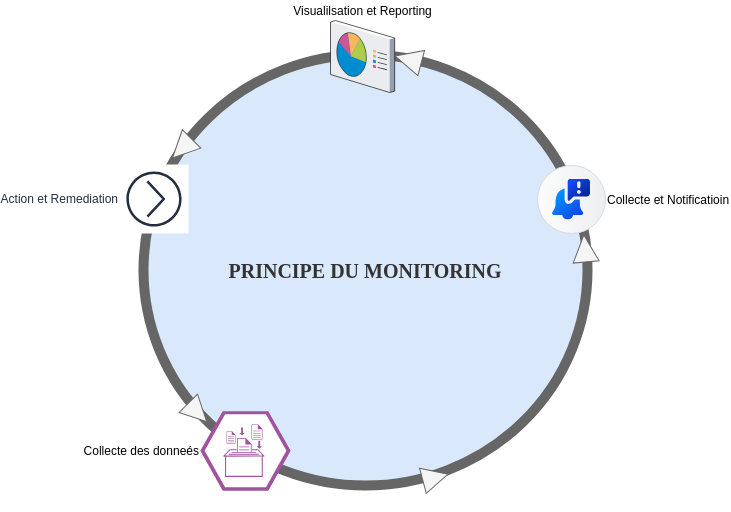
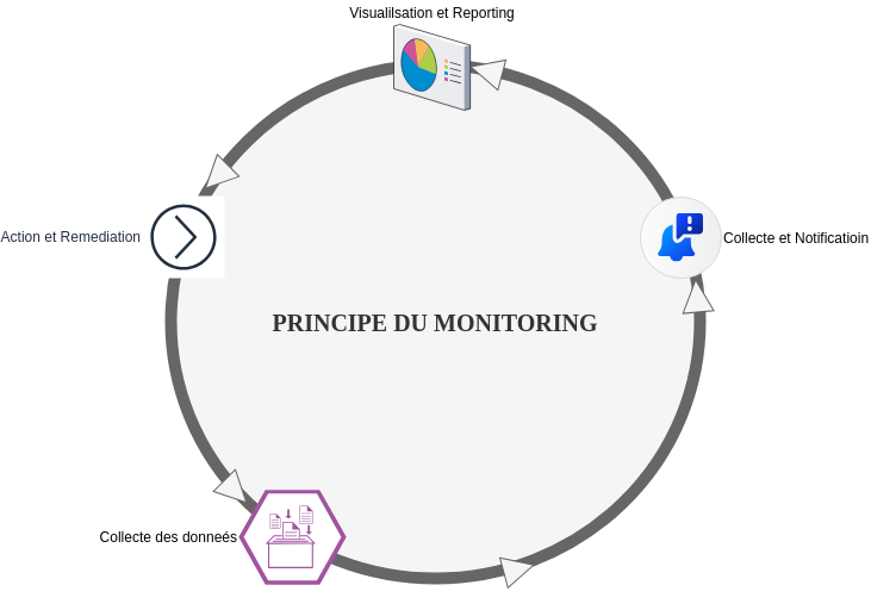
- <mxCell id="2" value="&lt;font face=&quot;Times New Roman&quot; style=&quot;font-size: 20px;&quot;&gt;&lt;b style=&quot;&quot;&gt;PRINCIPE DU MONITORING&lt;/b&gt;&lt;/font&gt;" style="ellipse;whiteSpace=wrap;html=1;labelBackgroundColor=none;strokeWidth=10;fillColor=#dae8fc;strokeColor=#666666;fontColor=#333333;" vertex="1" parent="1"><mxGeometry x="44" y="54" width="444" height="431" as="geometry" /></mxCell>
+ <mxCell id="2" value="&lt;font face=&quot;Times New Roman&quot; style=&quot;font-size: 20px;&quot;&gt;&lt;b style=&quot;&quot;&gt;PRINCIPE DU MONITORING&lt;/b&gt;&lt;/font&gt;" style="ellipse;whiteSpace=wrap;html=1;labelBackgroundColor=none;strokeWidth=10;fillColor=#f5f5f5;strokeColor=#666666;fontColor=#333333;" vertex="1" parent="1"><mxGeometry x="44" y="54" width="444" height="431" as="geometry" /></mxCell>
